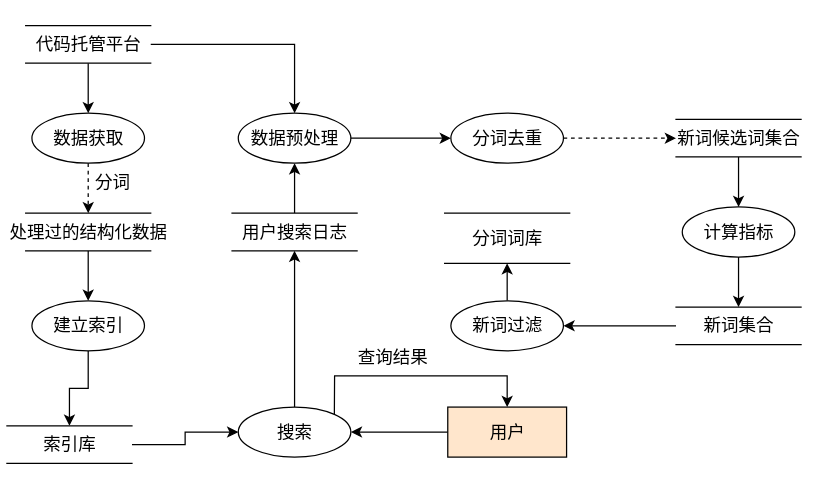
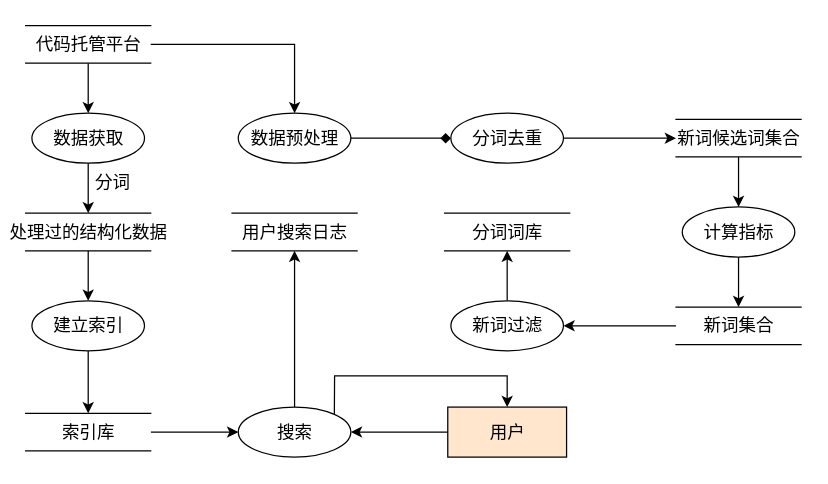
- <mxCell id="14" value="" style="edgeStyle=orthogonalEdgeStyle;rounded=0;orthogonalLoop=1;jettySize=auto;html=1;fontSize=14;" edge="1" parent="1" source="15" target="17"><mxGeometry relative="1" as="geometry" /></mxCell>
+ <mxCell id="14" value="" style="edgeStyle=orthogonalEdgeStyle;rounded=0;orthogonalLoop=1;jettySize=auto;html=1;fontSize=14;endArrow=diamond;" edge="1" parent="1" source="15" target="17"><mxGeometry relative="1" as="geometry" /></mxCell>
- <mxCell id="16" value="" style="edgeStyle=orthogonalEdgeStyle;rounded=0;orthogonalLoop=1;jettySize=auto;html=1;fontSize=14;dashed=1;" edge="1" parent="1" source="17" target="20"><mxGeometry relative="1" as="geometry" /></mxCell>
+ <mxCell id="16" value="" style="edgeStyle=orthogonalEdgeStyle;rounded=0;orthogonalLoop=1;jettySize=auto;html=1;fontSize=14;" edge="1" parent="1" source="17" target="20"><mxGeometry relative="1" as="geometry" /></mxCell>
- <mxCell id="29" value="" style="endArrow=classic;html=1;rounded=0;exitX=0.5;exitY=1;exitDx=0;exitDy=0;entryX=0.5;entryY=0;entryDx=0;entryDy=0;fontSize=14;dashed=1;" edge="1" parent="1" source="4" target="6"><mxGeometry width="50" height="50" relative="1" as="geometry"><mxPoint x="260" y="180" as="sourcePoint" /><mxPoint x="310" y="130" as="targetPoint" /></mxGeometry></mxCell>
+ <mxCell id="29" value="" style="endArrow=classic;html=1;rounded=0;exitX=0.5;exitY=1;exitDx=0;exitDy=0;entryX=0.5;entryY=0;entryDx=0;entryDy=0;fontSize=14;" edge="1" parent="1" source="4" target="6"><mxGeometry width="50" height="50" relative="1" as="geometry"><mxPoint x="260" y="180" as="sourcePoint" /><mxPoint x="310" y="130" as="targetPoint" /></mxGeometry></mxCell>
- <mxCell id="12" value="" style="edgeStyle=orthogonalEdgeStyle;rounded=0;orthogonalLoop=1;jettySize=auto;html=1;fontSize=14;" edge="1" parent="1" source="13" target="15"><mxGeometry relative="1" as="geometry" /></mxCell>
- <mxCell id="18" value="分词词库" style="html=1;dashed=0;whitespace=wrap;shape=partialRectangle;right=0;left=0;fontSize=14;" vertex="1" parent="1"><mxGeometry x="355" y="170" width="100" height="40" as="geometry" /></mxCell>
+ <mxCell id="18" value="分词词库" style="html=1;dashed=0;whitespace=wrap;shape=partialRectangle;right=0;left=0;fontSize=14;" vertex="1" parent="1"><mxGeometry x="355" y="170" width="100" height="30" as="geometry" /></mxCell>
- <mxCell id="34" value="查询结果" style="text;html=1;strokeColor=none;fillColor=none;align=center;verticalAlign=middle;whiteSpace=wrap;rounded=0;fontSize=14;" vertex="1" parent="1"><mxGeometry x="284" y="270" width="60" height="30" as="geometry" /></mxCell>
- <mxCell id="10" value="索引库" style="html=1;dashed=0;whitespace=wrap;shape=partialRectangle;right=0;left=0;fontSize=14;" vertex="1" parent="1"><mxGeometry x="5" y="340" width="100" height="30" as="geometry" /></mxCell>
+ <mxCell id="10" value="索引库" style="html=1;dashed=0;whitespace=wrap;shape=partialRectangle;right=0;left=0;fontSize=14;" vertex="1" parent="1"><mxGeometry x="20" y="330" width="100" height="30" as="geometry" /></mxCell>
